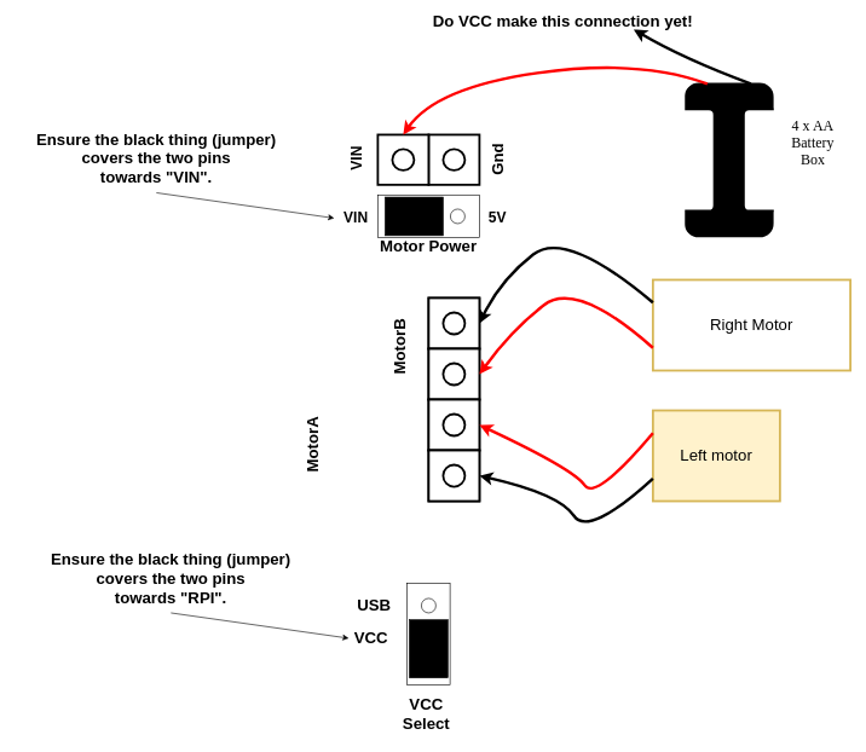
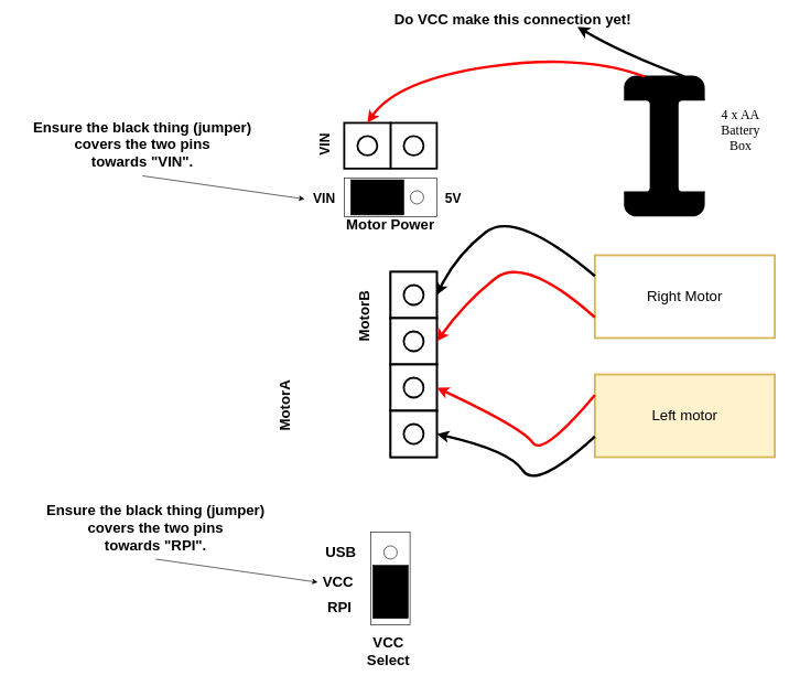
- <mxCell id="16" value="&lt;div style=&quot;font-size: 22px;&quot;&gt;Gnd&lt;/div&gt;" style="text;html=1;strokeColor=none;fillColor=none;align=center;verticalAlign=middle;whiteSpace=wrap;rounded=0;fontSize=22;horizontal=0;fontStyle=1" parent="1" vertex="1"><mxGeometry x="665" y="195" width="40" height="49" as="geometry" /></mxCell>
- <mxCell id="34" value="Left motor" style="rounded=0;whiteSpace=wrap;html=1;strokeColor=#D6B656;strokeWidth=3;fillColor=#fff2cc;fontSize=22;" parent="1" vertex="1"><mxGeometry x="899" y="565" width="175" height="125" as="geometry" /></mxCell>
+ <mxCell id="34" value="Left motor" style="rounded=0;whiteSpace=wrap;html=1;strokeColor=#D6B656;strokeWidth=3;fillColor=#fff2cc;fontSize=22;" parent="1" vertex="1"><mxGeometry x="899" y="565" width="272" height="125" as="geometry" /></mxCell>
+ <mxCell id="57" value="RPI" style="text;html=1;strokeColor=none;fillColor=none;align=center;verticalAlign=middle;whiteSpace=wrap;rounded=0;fontSize=22;fontStyle=1;" vertex="1" parent="1"><mxGeometry x="487" y="903" width="52" height="30" as="geometry" /></mxCell>
